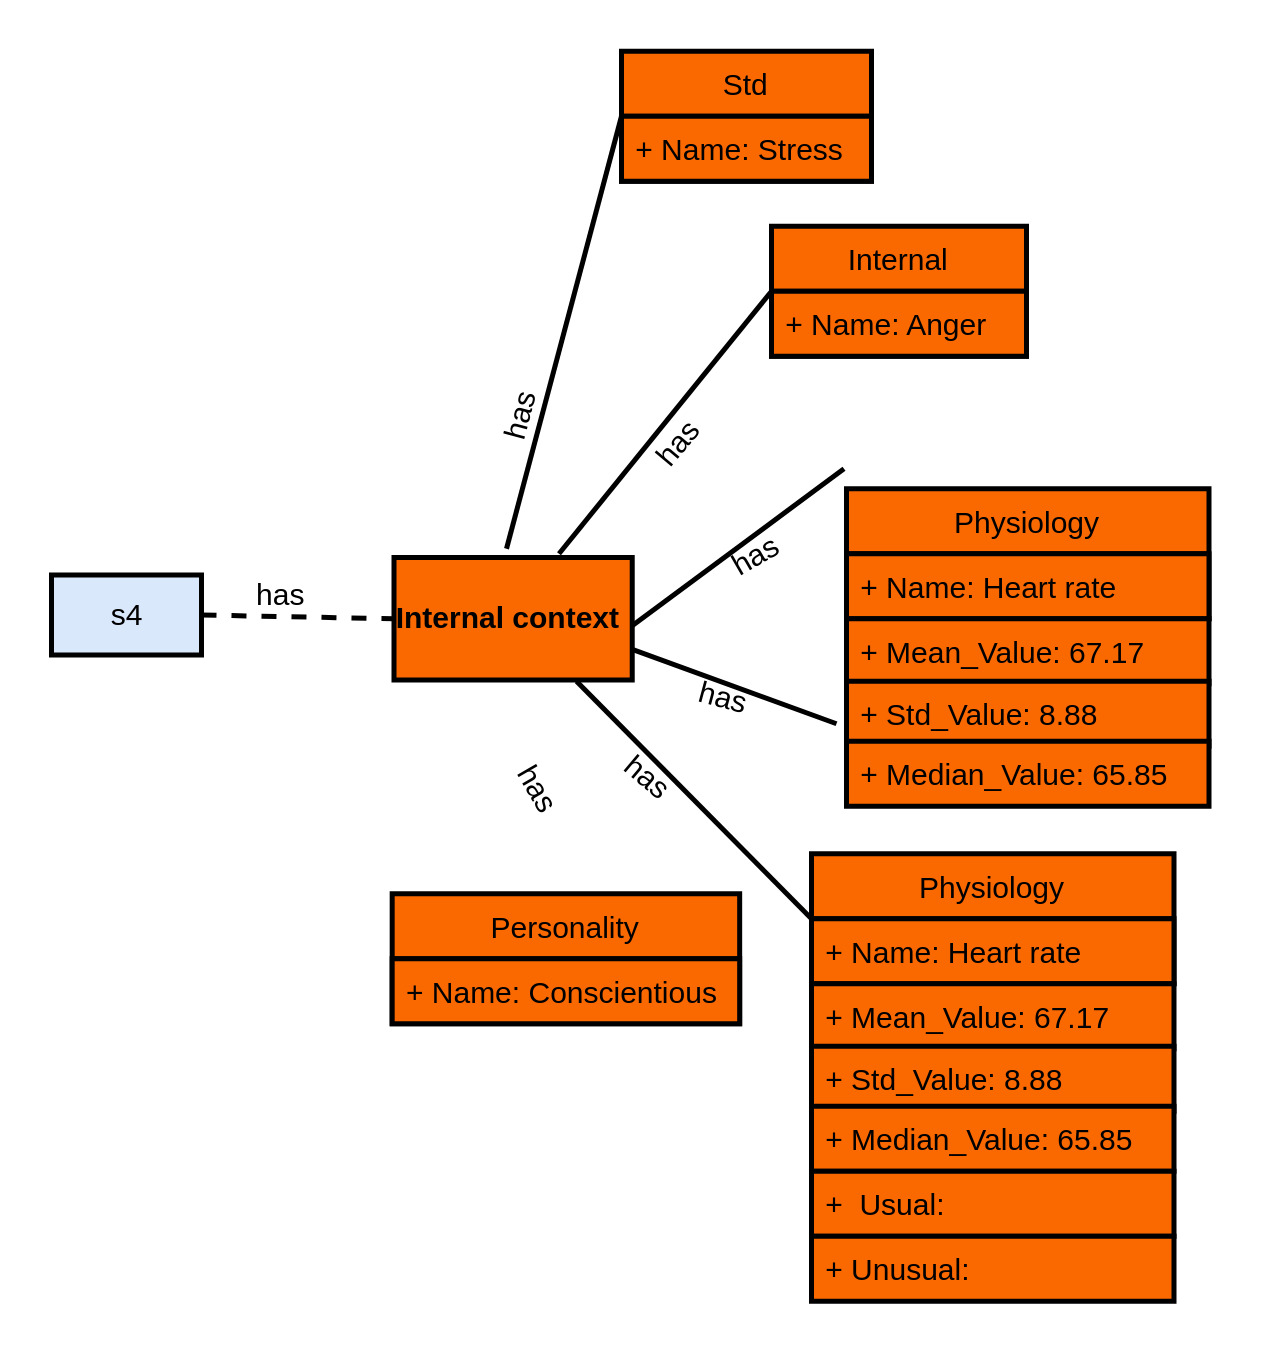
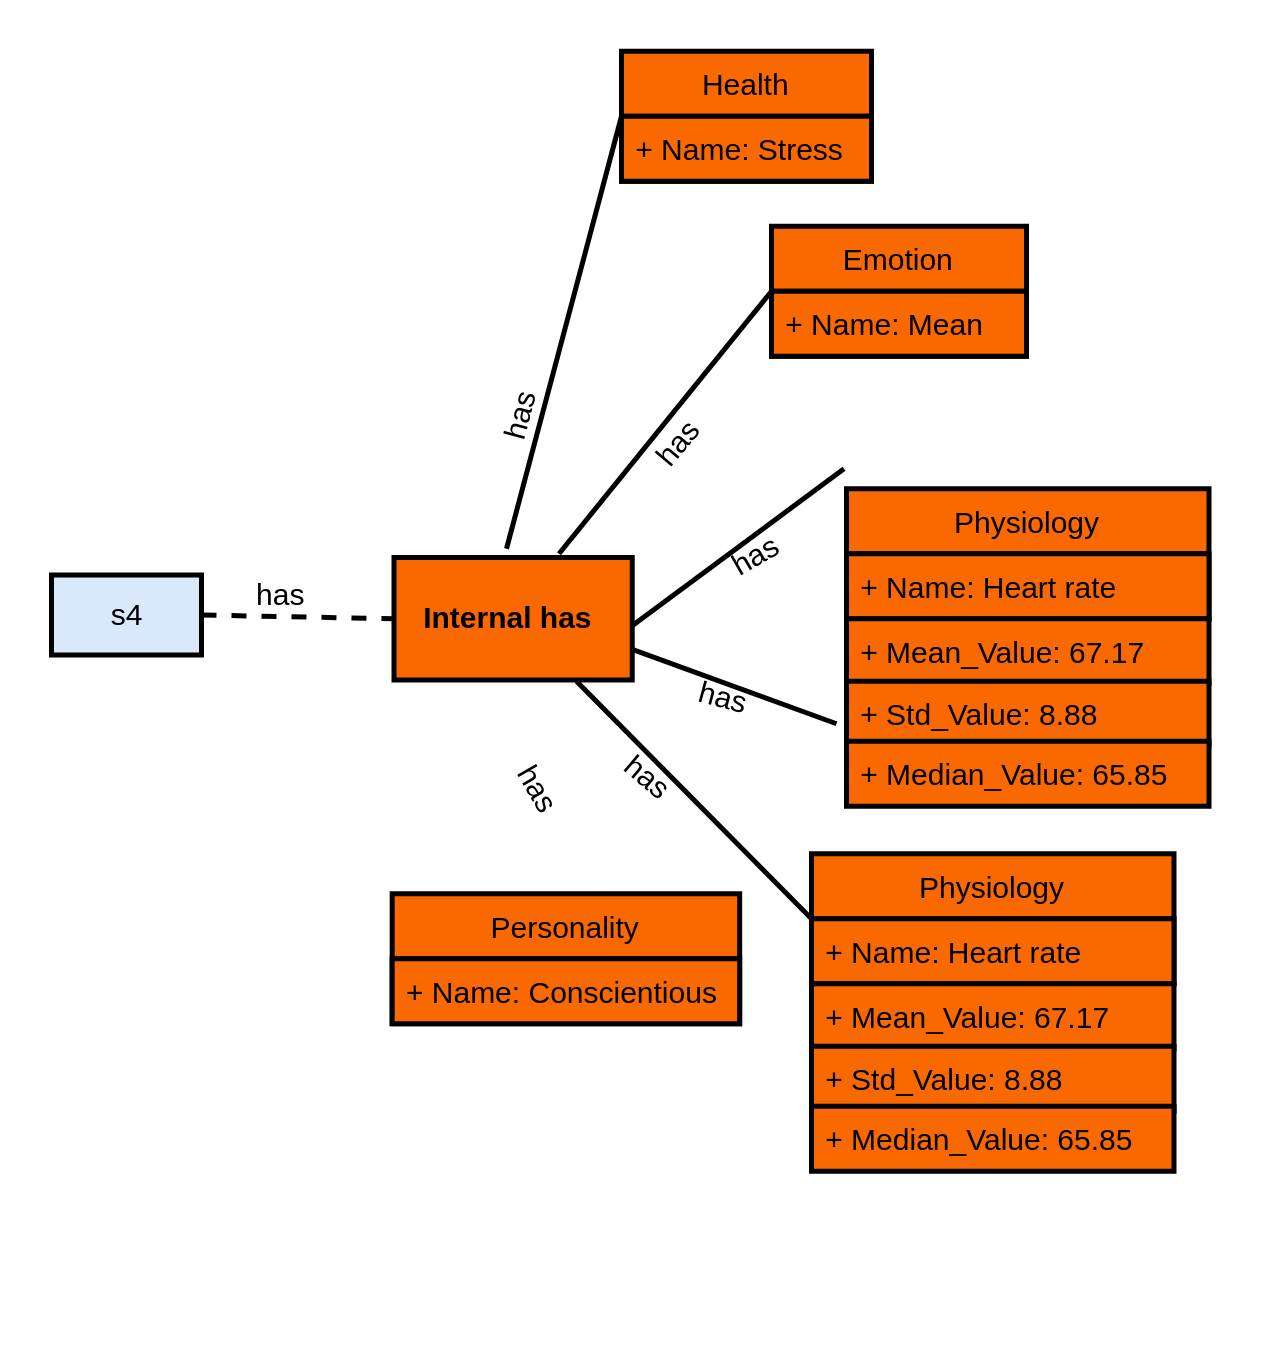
- <mxCell id="3" value="Std" style="swimlane;fontStyle=0;align=center;verticalAlign=top;childLayout=stackLayout;horizontal=1;startSize=26;horizontalStack=0;resizeParent=1;resizeParentMax=0;resizeLast=0;collapsible=1;marginBottom=0;fillColor=#fa6800;strokeColor=#000000;strokeWidth=2;fontColor=#000000;fontSize=12;" vertex="1" parent="1"><mxGeometry x="248" y="20" width="100" height="52" as="geometry" /></mxCell>
+ <mxCell id="3" value="Health" style="swimlane;fontStyle=0;align=center;verticalAlign=top;childLayout=stackLayout;horizontal=1;startSize=26;horizontalStack=0;resizeParent=1;resizeParentMax=0;resizeLast=0;collapsible=1;marginBottom=0;fillColor=#fa6800;strokeColor=#000000;strokeWidth=2;fontColor=#000000;fontSize=12;" vertex="1" parent="1"><mxGeometry x="248" y="20" width="100" height="52" as="geometry" /></mxCell>
- <mxCell id="5" value="Internal" style="swimlane;fontStyle=0;align=center;verticalAlign=top;childLayout=stackLayout;horizontal=1;startSize=26;horizontalStack=0;resizeParent=1;resizeParentMax=0;resizeLast=0;collapsible=1;marginBottom=0;fillColor=#FA6800;strokeColor=#000000;strokeWidth=2;fontColor=#000000;fontSize=12;" vertex="1" parent="1"><mxGeometry x="308" y="90" width="102" height="52" as="geometry" /></mxCell>
+ <mxCell id="5" value="Emotion" style="swimlane;fontStyle=0;align=center;verticalAlign=top;childLayout=stackLayout;horizontal=1;startSize=26;horizontalStack=0;resizeParent=1;resizeParentMax=0;resizeLast=0;collapsible=1;marginBottom=0;fillColor=#FA6800;strokeColor=#000000;strokeWidth=2;fontColor=#000000;fontSize=12;" vertex="1" parent="1"><mxGeometry x="308" y="90" width="102" height="52" as="geometry" /></mxCell>
- <mxCell id="6" value="+ Name: Anger" style="text;strokeColor=#000000;fillColor=#fa6800;align=left;verticalAlign=top;spacingLeft=4;spacingRight=4;overflow=hidden;rotatable=0;points=[[0,0.5],[1,0.5]];portConstraint=eastwest;strokeWidth=2;fontColor=#000000;fontSize=12;" vertex="1" parent="5"><mxGeometry y="26" width="102" height="26" as="geometry" /></mxCell>
+ <mxCell id="6" value="+ Name: Mean" style="text;strokeColor=#000000;fillColor=#fa6800;align=left;verticalAlign=top;spacingLeft=4;spacingRight=4;overflow=hidden;rotatable=0;points=[[0,0.5],[1,0.5]];portConstraint=eastwest;strokeWidth=2;fontColor=#000000;fontSize=12;" vertex="1" parent="5"><mxGeometry y="26" width="102" height="26" as="geometry" /></mxCell>
- <mxCell id="17" value="&lt;b style=&quot;font-size: 12px;&quot;&gt;Internal context&amp;nbsp;&lt;/b&gt;" style="rounded=0;whiteSpace=wrap;html=1;strokeColor=#000000;strokeWidth=2;fillColor=#FA6800;fontSize=12;" vertex="1" parent="1"><mxGeometry x="157" y="222.5" width="95.29" height="49" as="geometry" /></mxCell>
+ <mxCell id="17" value="&lt;b style=&quot;font-size: 12px;&quot;&gt;Internal has&amp;nbsp;&lt;/b&gt;" style="rounded=0;whiteSpace=wrap;html=1;strokeColor=#000000;strokeWidth=2;fillColor=#FA6800;fontSize=12;" vertex="1" parent="1"><mxGeometry x="157" y="222.5" width="95.29" height="49" as="geometry" /></mxCell>
- <mxCell id="33" value="+  Usual:" style="text;strokeColor=#000000;fillColor=#fa6800;align=left;verticalAlign=top;spacingLeft=4;spacingRight=4;overflow=hidden;rotatable=0;points=[[0,0.5],[1,0.5]];portConstraint=eastwest;strokeWidth=2;fontColor=#000000;fontSize=12;" vertex="1" parent="1"><mxGeometry x="324" y="468" width="145" height="26" as="geometry" /></mxCell>
- <mxCell id="34" value="+ Unusual:" style="text;strokeColor=#000000;fillColor=#fa6800;align=left;verticalAlign=top;spacingLeft=4;spacingRight=4;overflow=hidden;rotatable=0;points=[[0,0.5],[1,0.5]];portConstraint=eastwest;strokeWidth=2;fontColor=#000000;fontSize=12;" vertex="1" parent="1"><mxGeometry x="324" y="494" width="145" height="26" as="geometry" /></mxCell>
